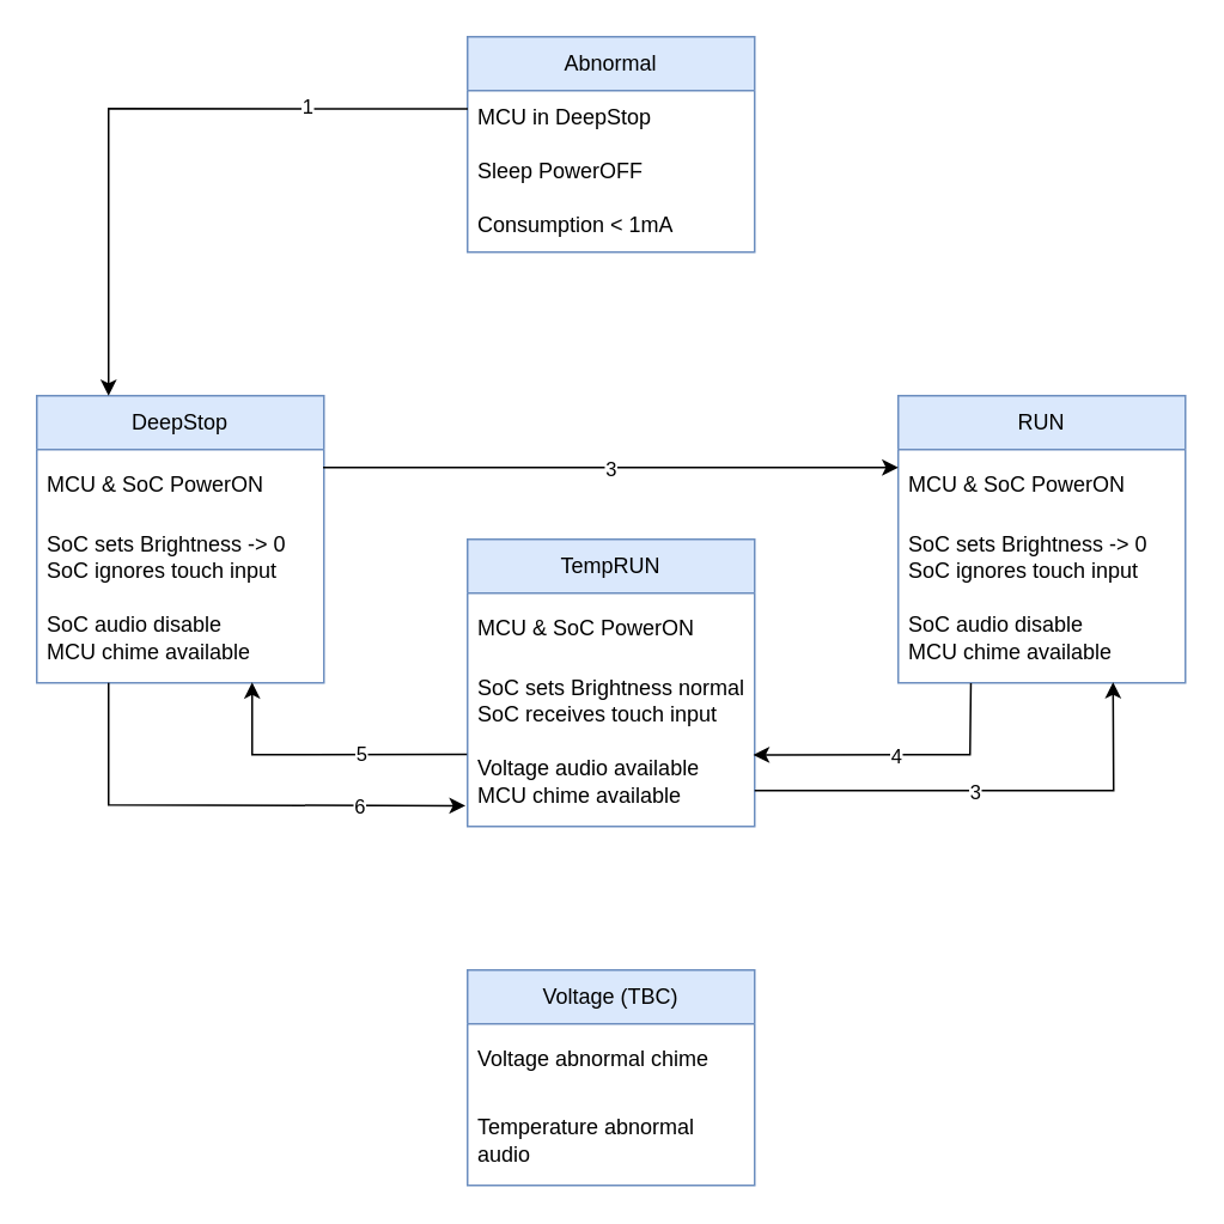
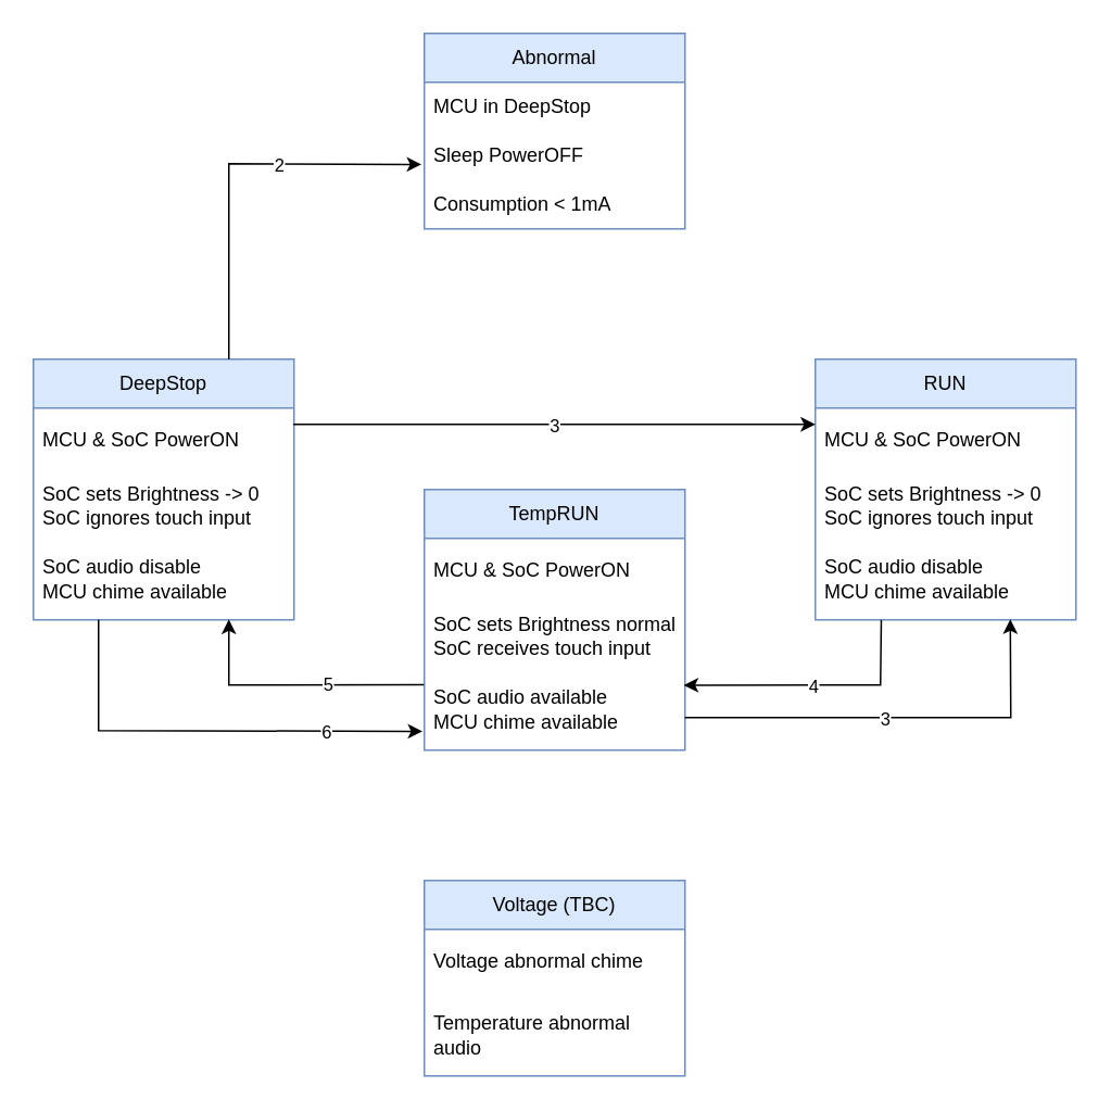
- <mxCell id="21" value="" style="endArrow=classic;html=1;rounded=0;exitX=0.001;exitY=0.34;exitDx=0;exitDy=0;entryX=0.25;entryY=0;entryDx=0;entryDy=0;exitPerimeter=0;" edge="1" parent="1" source="3" target="6"><mxGeometry width="50" height="50" relative="1" as="geometry"><mxPoint x="260" y="260" as="sourcePoint" /><mxPoint x="310" y="210" as="targetPoint" /><Array as="points"><mxPoint x="60" y="60" /></Array></mxGeometry></mxCell>
- <mxCell id="22" value="1" style="edgeLabel;html=1;align=center;verticalAlign=middle;resizable=0;points=[];" vertex="1" connectable="0" parent="21"><mxGeometry x="-0.51" y="-2" relative="1" as="geometry"><mxPoint x="-2" as="offset" /></mxGeometry></mxCell>
+ <mxCell id="23" value="" style="endArrow=classic;html=1;rounded=0;exitX=0.75;exitY=0;exitDx=0;exitDy=0;entryX=-0.011;entryY=0.682;entryDx=0;entryDy=0;entryPerimeter=0;" edge="1" parent="1" source="6" target="4"><mxGeometry width="50" height="50" relative="1" as="geometry"><mxPoint x="270" y="70" as="sourcePoint" /><mxPoint x="70" y="230" as="targetPoint" /><Array as="points"><mxPoint x="140" y="100" /></Array></mxGeometry></mxCell>
+ <mxCell id="24" value="2" style="edgeLabel;html=1;align=center;verticalAlign=middle;resizable=0;points=[];" vertex="1" connectable="0" parent="23"><mxGeometry x="-0.51" y="-2" relative="1" as="geometry"><mxPoint x="28" y="-62" as="offset" /></mxGeometry></mxCell>
- <mxCell id="13" value="Voltage audio available&lt;br&gt;MCU chime available" style="text;strokeColor=none;fillColor=none;align=left;verticalAlign=middle;spacingLeft=4;spacingRight=4;overflow=hidden;points=[[0,0.5],[1,0.5]];portConstraint=eastwest;rotatable=0;whiteSpace=wrap;html=1;" vertex="1" parent="10"><mxGeometry y="110" width="160" height="50" as="geometry" /></mxCell>
+ <mxCell id="13" value="SoC audio available&lt;br&gt;MCU chime available" style="text;strokeColor=none;fillColor=none;align=left;verticalAlign=middle;spacingLeft=4;spacingRight=4;overflow=hidden;points=[[0,0.5],[1,0.5]];portConstraint=eastwest;rotatable=0;whiteSpace=wrap;html=1;" vertex="1" parent="10"><mxGeometry y="110" width="160" height="50" as="geometry" /></mxCell>
